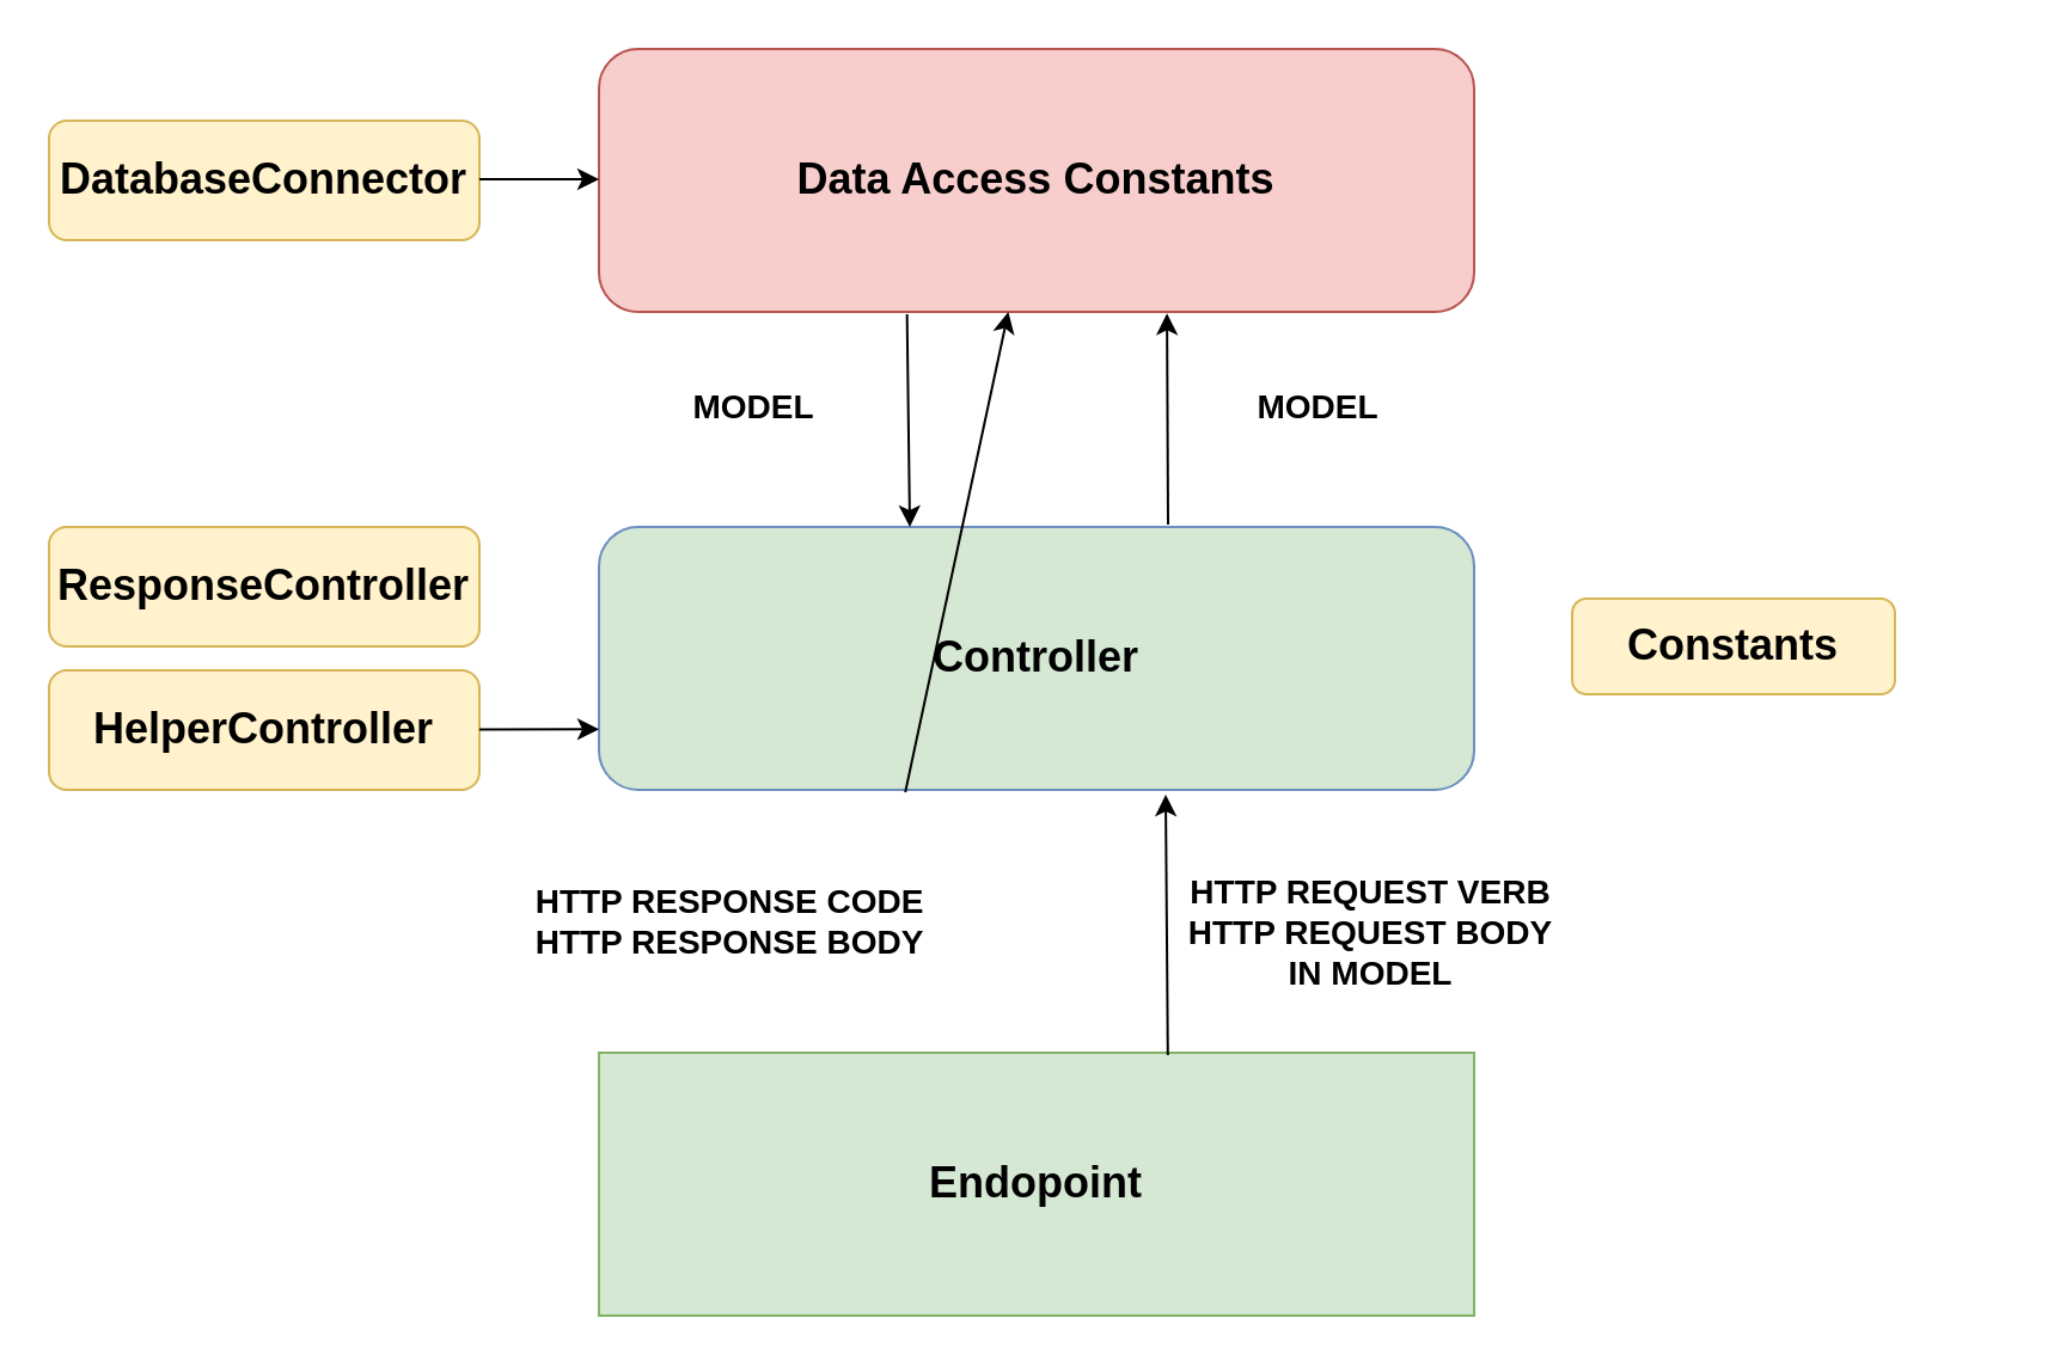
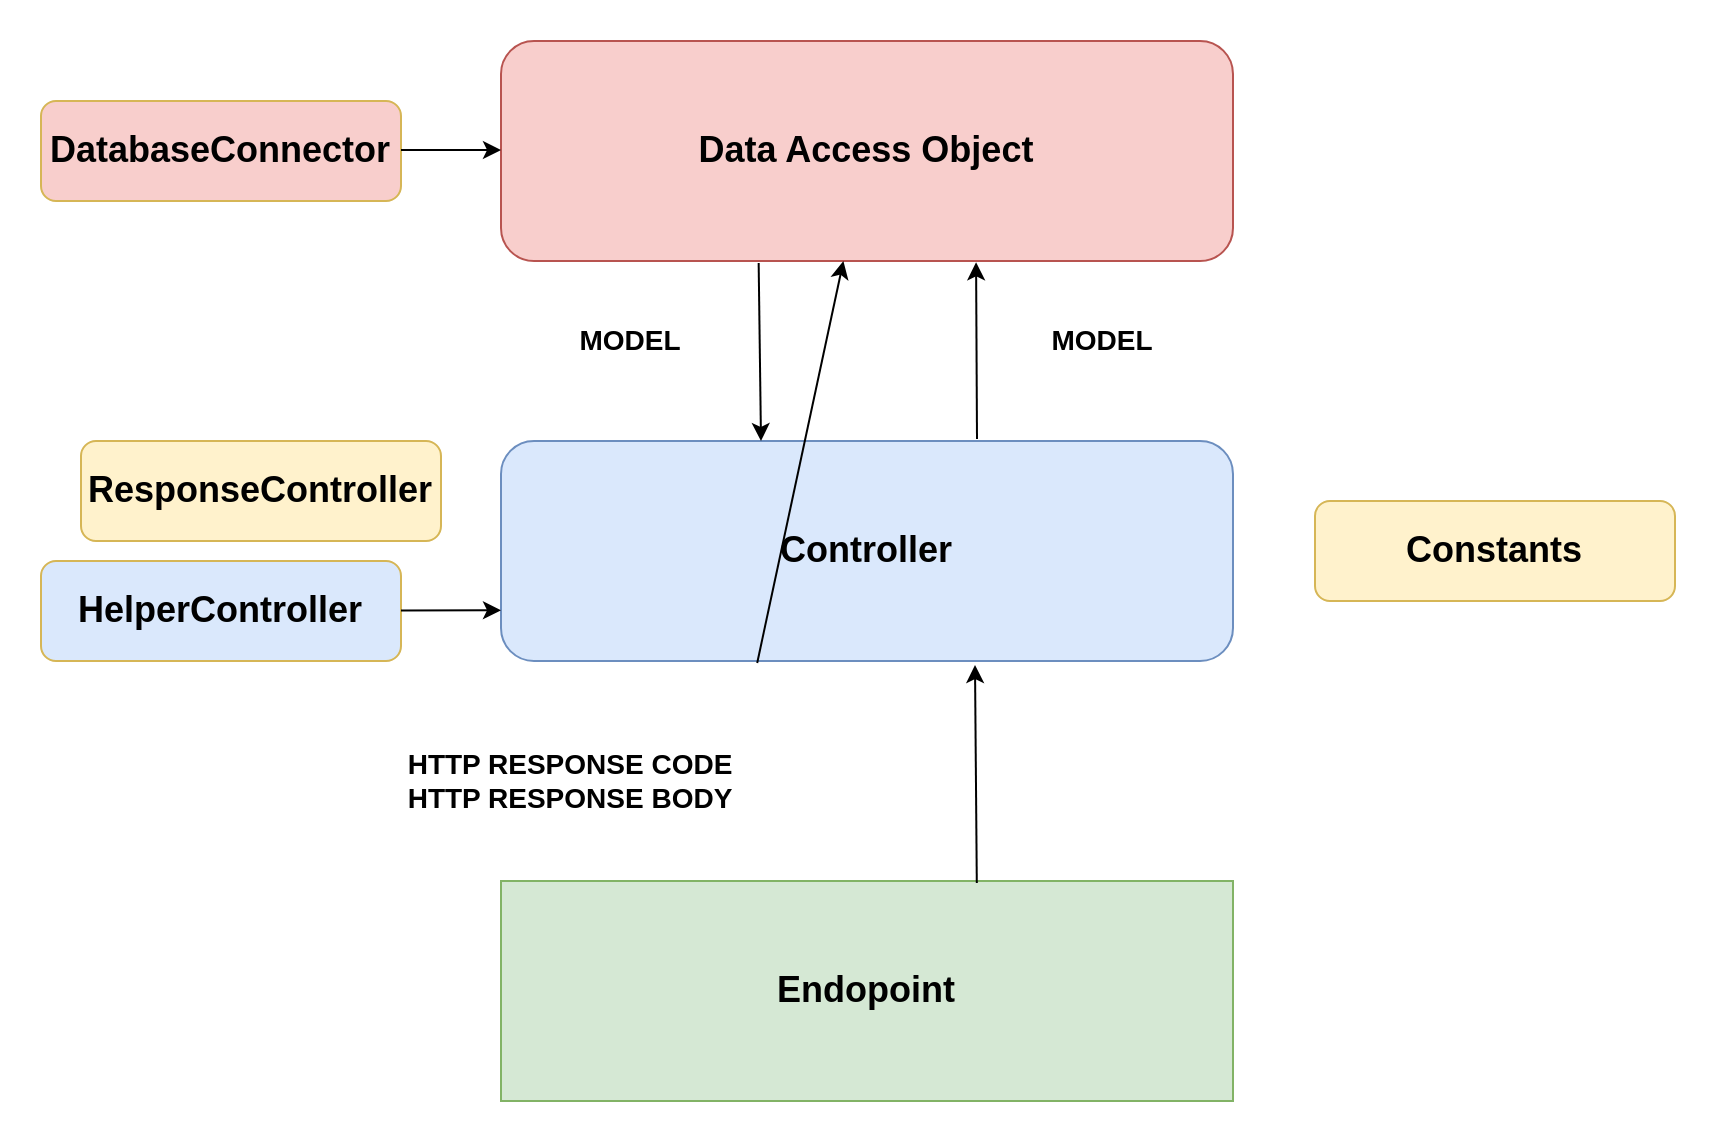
- <mxCell id="16" value="DatabaseConnector" style="rounded=1;whiteSpace=wrap;html=1;fillColor=#fff2cc;strokeColor=#d6b656;perimeterSpacing=0;fontSize=18;fontStyle=1;fontFamily=Helvetica;" vertex="1" parent="1"><mxGeometry x="20" y="50" width="180" height="50" as="geometry" /></mxCell>
+ <mxCell id="16" value="DatabaseConnector" style="rounded=1;whiteSpace=wrap;html=1;fillColor=#f8cecc;strokeColor=#d6b656;perimeterSpacing=0;fontSize=18;fontStyle=1;fontFamily=Helvetica;" vertex="1" parent="1"><mxGeometry x="20" y="50" width="180" height="50" as="geometry" /></mxCell>
- <mxCell id="4" value="Data Access Constants" style="rounded=1;whiteSpace=wrap;html=1;fillColor=#f8cecc;strokeColor=#b85450;perimeterSpacing=0;fontSize=18;fontStyle=1;fontFamily=Helvetica;" vertex="1" parent="1"><mxGeometry x="250" y="20" width="366" height="110" as="geometry" /></mxCell>
+ <mxCell id="4" value="Data Access Object" style="rounded=1;whiteSpace=wrap;html=1;fillColor=#f8cecc;strokeColor=#b85450;perimeterSpacing=0;fontSize=18;fontStyle=1;fontFamily=Helvetica;" vertex="1" parent="1"><mxGeometry x="250" y="20" width="366" height="110" as="geometry" /></mxCell>
- <mxCell id="10" value="ResponseController" style="rounded=1;whiteSpace=wrap;html=1;fillColor=#fff2cc;strokeColor=#d6b656;perimeterSpacing=0;fontSize=18;fontStyle=1;fontFamily=Helvetica;" vertex="1" parent="1"><mxGeometry x="20" y="220" width="180" height="50" as="geometry" /></mxCell>
+ <mxCell id="10" value="ResponseController" style="rounded=1;whiteSpace=wrap;html=1;fillColor=#fff2cc;strokeColor=#d6b656;perimeterSpacing=0;fontSize=18;fontStyle=1;fontFamily=Helvetica;" vertex="1" parent="1"><mxGeometry x="40" y="220" width="180" height="50" as="geometry" /></mxCell>
- <mxCell id="18" value="Constants" style="rounded=1;whiteSpace=wrap;html=1;fillColor=#fff2cc;strokeColor=#d6b656;perimeterSpacing=0;fontSize=18;fontStyle=1;fontFamily=Helvetica;" vertex="1" parent="1"><mxGeometry x="657" y="250" width="135" height="40" as="geometry" /></mxCell>
+ <mxCell id="18" value="Constants" style="rounded=1;whiteSpace=wrap;html=1;fillColor=#fff2cc;strokeColor=#d6b656;perimeterSpacing=0;fontSize=18;fontStyle=1;fontFamily=Helvetica;" vertex="1" parent="1"><mxGeometry x="657" y="250" width="180" height="50" as="geometry" /></mxCell>
- <mxCell id="3" value="Controller" style="rounded=1;whiteSpace=wrap;html=1;fillColor=#d5e8d4;strokeColor=#6c8ebf;perimeterSpacing=0;fontSize=18;fontStyle=1;fontFamily=Helvetica;" vertex="1" parent="1"><mxGeometry x="250" y="220" width="366" height="110" as="geometry" /></mxCell>
+ <mxCell id="3" value="Controller" style="rounded=1;whiteSpace=wrap;html=1;fillColor=#dae8fc;strokeColor=#6c8ebf;perimeterSpacing=0;fontSize=18;fontStyle=1;fontFamily=Helvetica;" vertex="1" parent="1"><mxGeometry x="250" y="220" width="366" height="110" as="geometry" /></mxCell>
- <mxCell id="11" value="HelperController" style="rounded=1;whiteSpace=wrap;html=1;fillColor=#fff2cc;strokeColor=#d6b656;perimeterSpacing=0;fontSize=18;fontStyle=1;fontFamily=Helvetica;" vertex="1" parent="1"><mxGeometry x="20" y="280" width="180" height="50" as="geometry" /></mxCell>
+ <mxCell id="11" value="HelperController" style="rounded=1;whiteSpace=wrap;html=1;fillColor=#dae8fc;strokeColor=#d6b656;perimeterSpacing=0;fontSize=18;fontStyle=1;fontFamily=Helvetica;" vertex="1" parent="1"><mxGeometry x="20" y="280" width="180" height="50" as="geometry" /></mxCell>
- <mxCell id="9" value="HTTP RESPONSE CODE&lt;br style=&quot;font-size: 14px&quot;&gt;HTTP RESPONSE BODY" style="text;html=1;strokeColor=none;fillColor=none;align=center;verticalAlign=middle;whiteSpace=wrap;rounded=0;fontFamily=Helvetica;fontSize=14;fontStyle=1" vertex="1" parent="1"><mxGeometry x="220" y="340" width="170" height="90" as="geometry" /></mxCell>
+ <mxCell id="9" value="HTTP RESPONSE CODE&lt;br style=&quot;font-size: 14px&quot;&gt;HTTP RESPONSE BODY" style="text;html=1;strokeColor=none;fillColor=none;align=center;verticalAlign=middle;whiteSpace=wrap;rounded=0;fontFamily=Helvetica;fontSize=14;fontStyle=1" vertex="1" parent="1"><mxGeometry x="200" y="345" width="170" height="90" as="geometry" /></mxCell>
- <mxCell id="7" value="HTTP REQUEST VERB&lt;br style=&quot;font-size: 14px&quot;&gt;HTTP REQUEST BODY&lt;br&gt;IN MODEL" style="text;html=1;strokeColor=none;fillColor=none;align=center;verticalAlign=middle;whiteSpace=wrap;rounded=0;fontFamily=Helvetica;fontSize=14;fontStyle=1" vertex="1" parent="1"><mxGeometry x="486" y="350" width="174" height="80" as="geometry" /></mxCell>
